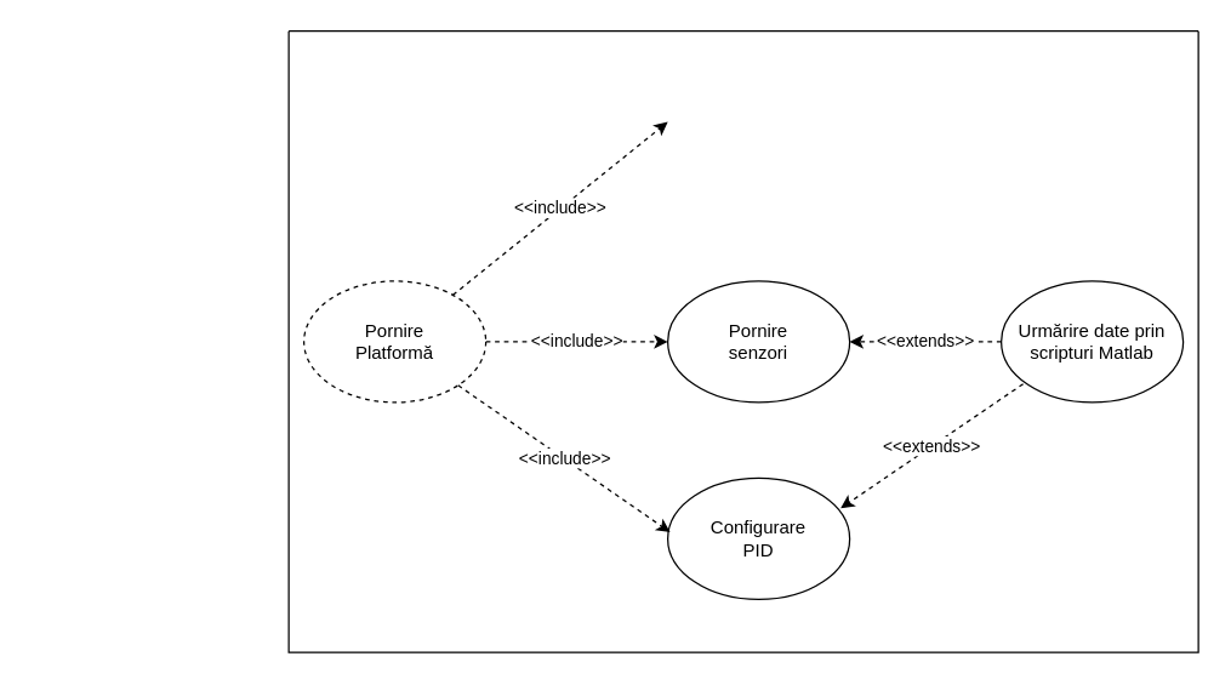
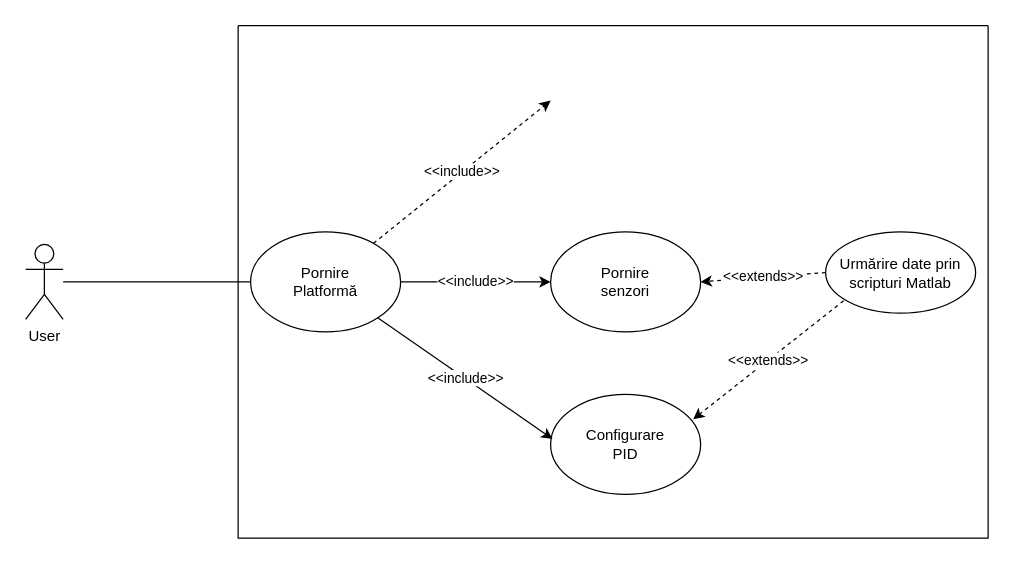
+ <mxCell id="2" value="User" style="shape=umlActor;verticalLabelPosition=bottom;verticalAlign=top;html=1;outlineConnect=0;" vertex="1" parent="1"><mxGeometry x="20" y="195" width="30" height="60" as="geometry" /></mxCell>
+ <mxCell id="13" value="" style="endArrow=none;html=1;entryX=0;entryY=0.5;entryDx=0;entryDy=0;" edge="1" parent="1" source="2" target="4"><mxGeometry width="50" height="50" relative="1" as="geometry"><mxPoint x="180" y="190" as="sourcePoint" /><mxPoint x="230" y="140" as="targetPoint" /></mxGeometry></mxCell>
- <mxCell id="4" value="Pornire&lt;br&gt;Platformă" style="ellipse;whiteSpace=wrap;html=1;dashed=1;" vertex="1" parent="3"><mxGeometry x="10" y="165" width="120" height="80" as="geometry" /></mxCell>
+ <mxCell id="4" value="Pornire&lt;br&gt;Platformă" style="ellipse;whiteSpace=wrap;html=1;" vertex="1" parent="3"><mxGeometry x="10" y="165" width="120" height="80" as="geometry" /></mxCell>
- <mxCell id="8" value="&amp;lt;&amp;lt;include&amp;gt;&amp;gt;" style="endArrow=classic;html=1;entryX=0;entryY=0.5;entryDx=0;entryDy=0;dashed=1;exitX=1;exitY=0.5;exitDx=0;exitDy=0;" edge="1" parent="3" source="4" target="5"><mxGeometry width="50" height="50" relative="1" as="geometry"><mxPoint x="123.202" y="187.242" as="sourcePoint" /><mxPoint x="277.574" y="88.284" as="targetPoint" /></mxGeometry></mxCell>
+ <mxCell id="8" value="&amp;lt;&amp;lt;include&amp;gt;&amp;gt;" style="endArrow=classic;html=1;entryX=0;entryY=0.5;entryDx=0;entryDy=0;dashed=0;exitX=1;exitY=0.5;exitDx=0;exitDy=0;" edge="1" parent="3" source="4" target="5"><mxGeometry width="50" height="50" relative="1" as="geometry"><mxPoint x="123.202" y="187.242" as="sourcePoint" /><mxPoint x="277.574" y="88.284" as="targetPoint" /></mxGeometry></mxCell>
- <mxCell id="10" value="Urmărire date prin&lt;br&gt;scripturi Matlab" style="ellipse;whiteSpace=wrap;html=1;" vertex="1" parent="3"><mxGeometry x="470" y="165" width="120" height="80" as="geometry" /></mxCell>
+ <mxCell id="10" value="Urmărire date prin&lt;br&gt;scripturi Matlab" style="ellipse;whiteSpace=wrap;html=1;" vertex="1" parent="3"><mxGeometry x="470" y="165" width="120" height="65" as="geometry" /></mxCell>
- <mxCell id="9" value="&amp;lt;&amp;lt;include&amp;gt;&amp;gt;" style="endArrow=classic;html=1;entryX=0.013;entryY=0.446;entryDx=0;entryDy=0;dashed=1;entryPerimeter=0;" edge="1" parent="3" source="4" target="6"><mxGeometry width="50" height="50" relative="1" as="geometry"><mxPoint x="133.202" y="197.242" as="sourcePoint" /><mxPoint x="287.574" y="98.284" as="targetPoint" /></mxGeometry></mxCell>
+ <mxCell id="9" value="&amp;lt;&amp;lt;include&amp;gt;&amp;gt;" style="endArrow=classic;html=1;entryX=0.013;entryY=0.446;entryDx=0;entryDy=0;dashed=0;entryPerimeter=0;" edge="1" parent="3" source="4" target="6"><mxGeometry width="50" height="50" relative="1" as="geometry"><mxPoint x="133.202" y="197.242" as="sourcePoint" /><mxPoint x="287.574" y="98.284" as="targetPoint" /></mxGeometry></mxCell>
